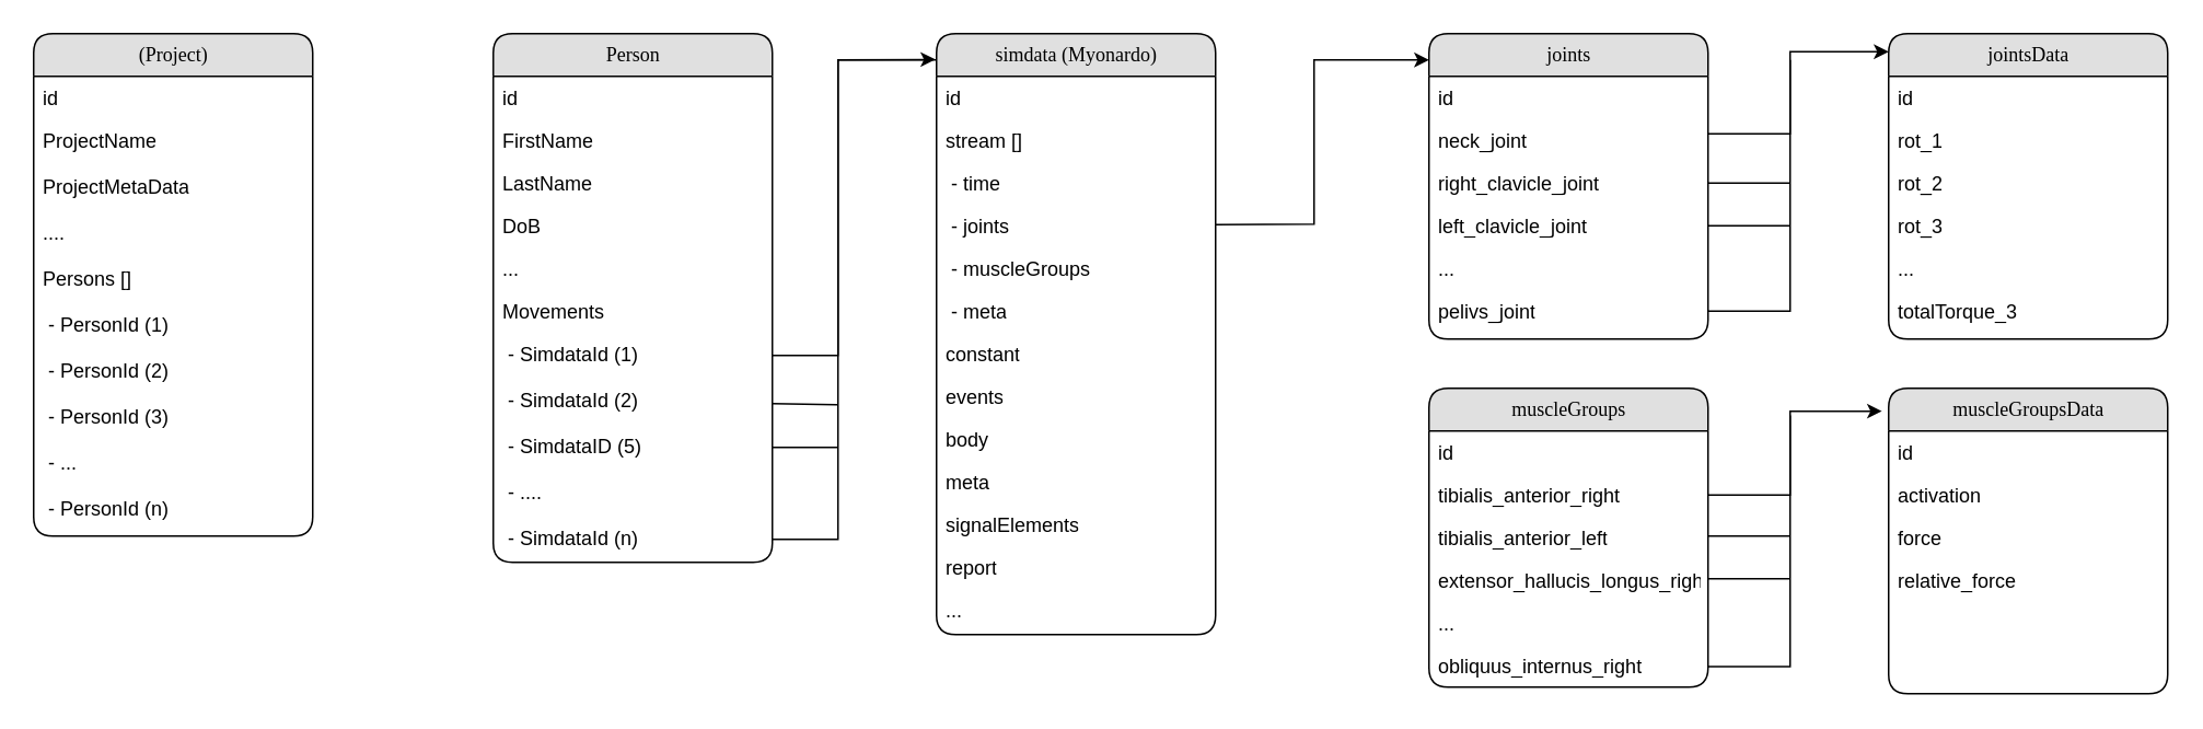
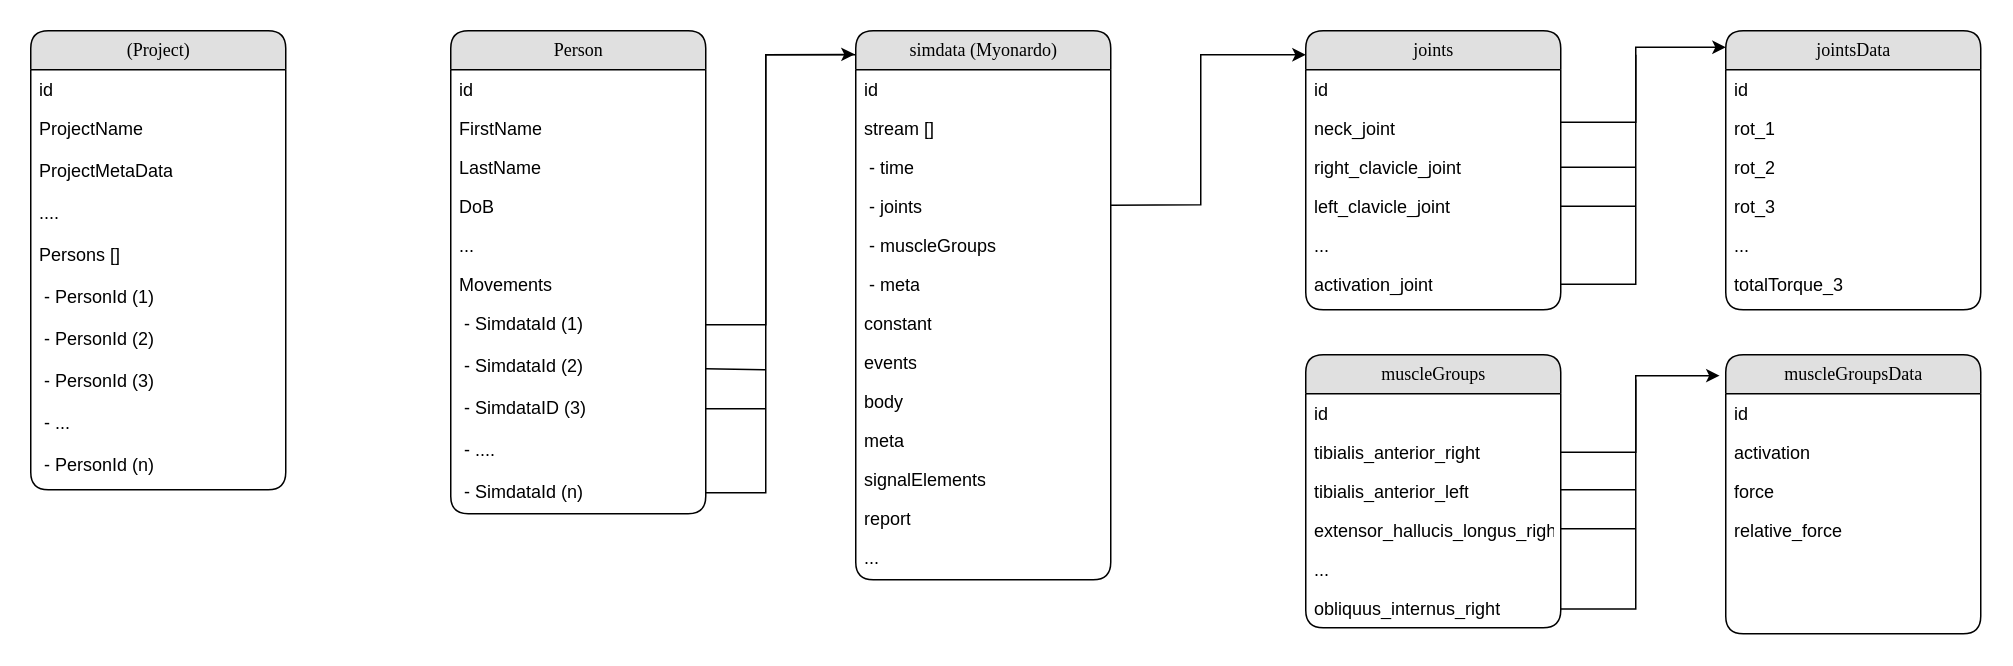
- <mxCell id="23" value="pelivs_joint" style="text;html=1;strokeColor=none;fillColor=none;spacingLeft=4;spacingRight=4;whiteSpace=wrap;overflow=hidden;rotatable=0;points=[[0,0.5],[1,0.5]];portConstraint=eastwest;" vertex="1" parent="17"><mxGeometry y="156" width="170" height="26" as="geometry" /></mxCell>
+ <mxCell id="23" value="activation_joint" style="text;html=1;strokeColor=none;fillColor=none;spacingLeft=4;spacingRight=4;whiteSpace=wrap;overflow=hidden;rotatable=0;points=[[0,0.5],[1,0.5]];portConstraint=eastwest;" vertex="1" parent="17"><mxGeometry y="156" width="170" height="26" as="geometry" /></mxCell>
- <mxCell id="62" value="&lt;div&gt;&lt;span style=&quot;white-space: pre;&quot;&gt; &lt;/span&gt;- SimdataID (5)&lt;br&gt;&lt;/div&gt;" style="text;html=1;strokeColor=none;fillColor=none;spacingLeft=4;spacingRight=4;whiteSpace=wrap;overflow=hidden;rotatable=0;points=[[0,0.5],[1,0.5]];portConstraint=eastwest;" vertex="1" parent="51"><mxGeometry y="238" width="170" height="28" as="geometry" /></mxCell>
+ <mxCell id="62" value="&lt;div&gt;&lt;span style=&quot;white-space: pre;&quot;&gt; &lt;/span&gt;- SimdataID (3)&lt;br&gt;&lt;/div&gt;" style="text;html=1;strokeColor=none;fillColor=none;spacingLeft=4;spacingRight=4;whiteSpace=wrap;overflow=hidden;rotatable=0;points=[[0,0.5],[1,0.5]];portConstraint=eastwest;" vertex="1" parent="51"><mxGeometry y="238" width="170" height="28" as="geometry" /></mxCell>
